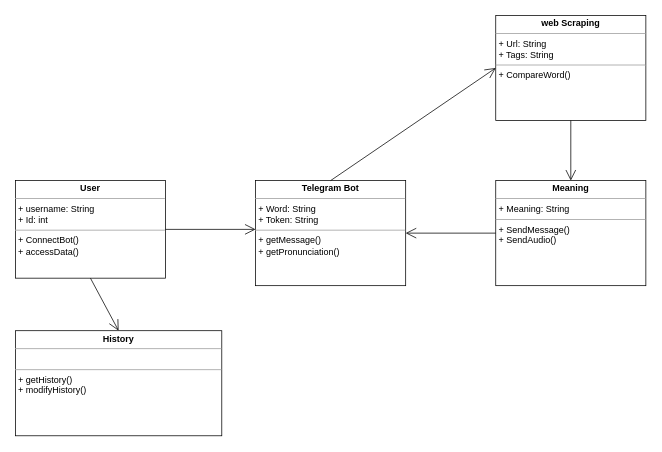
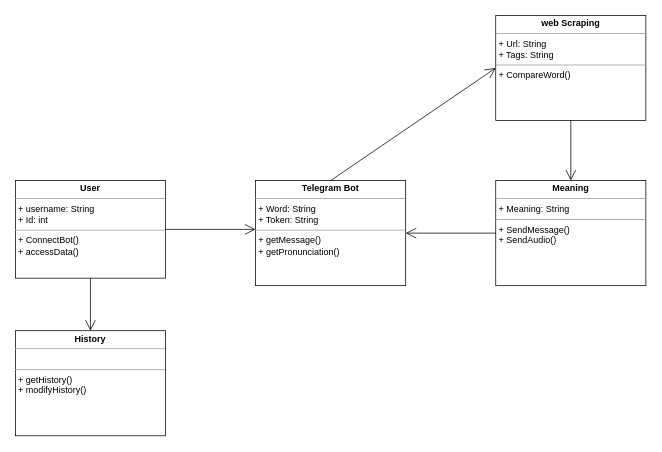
- <mxCell id="6" value="&lt;p style=&quot;margin:0px;margin-top:4px;text-align:center;&quot;&gt;&lt;b&gt;History&lt;/b&gt;&lt;/p&gt;&lt;hr size=&quot;1&quot;&gt;&lt;p style=&quot;margin:0px;margin-left:4px;&quot;&gt;&lt;br&gt;&lt;/p&gt;&lt;hr size=&quot;1&quot;&gt;&lt;p style=&quot;margin:0px;margin-left:4px;&quot;&gt;+ getHistory()&lt;br&gt;+ modifyHistory()&lt;/p&gt;" style="verticalAlign=top;align=left;overflow=fill;fontSize=12;fontFamily=Helvetica;html=1;" vertex="1" parent="1"><mxGeometry x="20" y="440" width="275" height="140" as="geometry" /></mxCell>
+ <mxCell id="6" value="&lt;p style=&quot;margin:0px;margin-top:4px;text-align:center;&quot;&gt;&lt;b&gt;History&lt;/b&gt;&lt;/p&gt;&lt;hr size=&quot;1&quot;&gt;&lt;p style=&quot;margin:0px;margin-left:4px;&quot;&gt;&lt;br&gt;&lt;/p&gt;&lt;hr size=&quot;1&quot;&gt;&lt;p style=&quot;margin:0px;margin-left:4px;&quot;&gt;+ getHistory()&lt;br&gt;+ modifyHistory()&lt;/p&gt;" style="verticalAlign=top;align=left;overflow=fill;fontSize=12;fontFamily=Helvetica;html=1;" vertex="1" parent="1"><mxGeometry x="20" y="440" width="200" height="140" as="geometry" /></mxCell>
